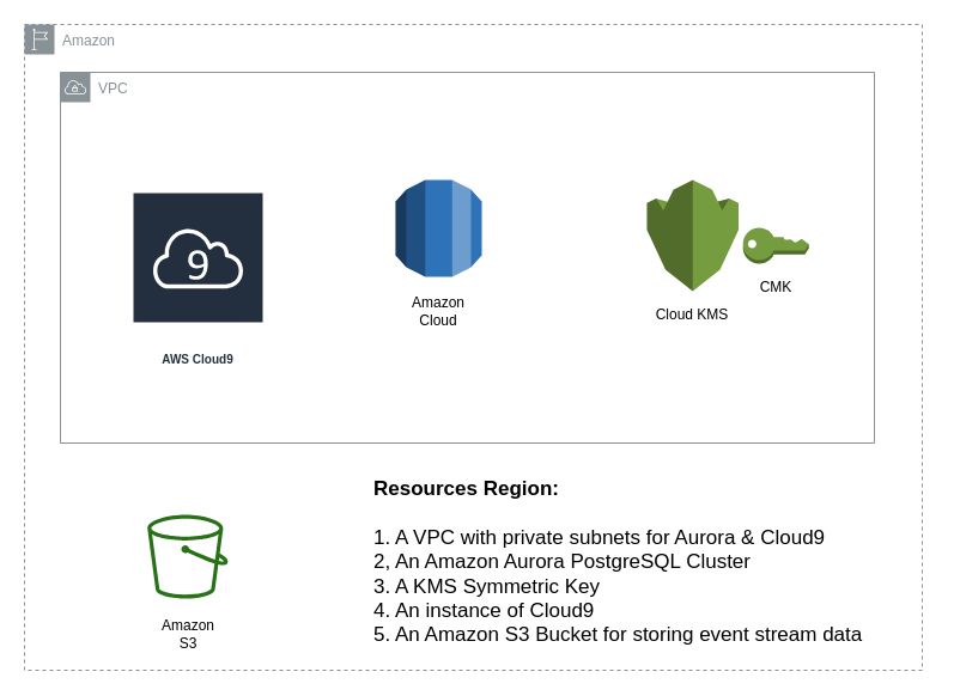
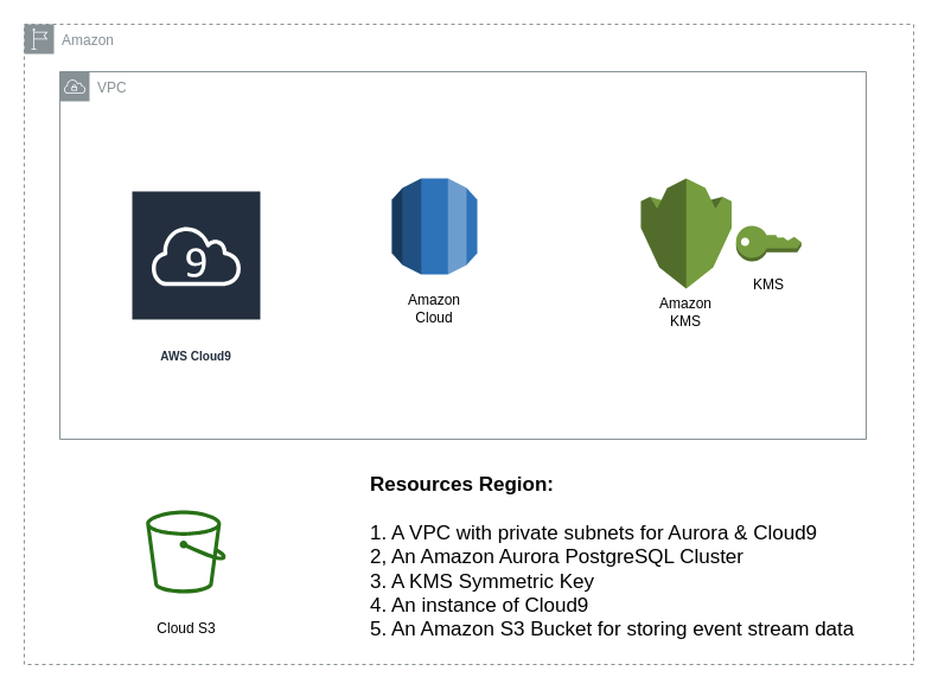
- <mxCell id="16" value="CMK" style="text;html=1;strokeColor=none;fillColor=none;align=center;verticalAlign=middle;whiteSpace=wrap;rounded=0;" parent="10" vertex="1"><mxGeometry x="72.75" y="70" width="70" height="40" as="geometry" /></mxCell>
+ <mxCell id="16" value="KMS" style="text;html=1;strokeColor=none;fillColor=none;align=center;verticalAlign=middle;whiteSpace=wrap;rounded=0;" parent="10" vertex="1"><mxGeometry x="72.75" y="70" width="70" height="40" as="geometry" /></mxCell>
- <mxCell id="13" value="Cloud KMS" style="text;html=1;strokeColor=none;fillColor=none;align=center;verticalAlign=middle;whiteSpace=wrap;rounded=0;" parent="11" vertex="1"><mxGeometry x="3" y="93" width="70" height="40" as="geometry" /></mxCell>
+ <mxCell id="13" value="Amazon KMS" style="text;html=1;strokeColor=none;fillColor=none;align=center;verticalAlign=middle;whiteSpace=wrap;rounded=0;" parent="11" vertex="1"><mxGeometry x="3" y="93" width="70" height="40" as="geometry" /></mxCell>
- <mxCell id="9" value="Amazon S3" style="text;html=1;strokeColor=none;fillColor=none;align=center;verticalAlign=middle;whiteSpace=wrap;rounded=0;" parent="7" vertex="1"><mxGeometry x="5" y="80" width="57.84" height="40" as="geometry" /></mxCell>
+ <mxCell id="9" value="Cloud S3" style="text;html=1;strokeColor=none;fillColor=none;align=center;verticalAlign=middle;whiteSpace=wrap;rounded=0;" parent="7" vertex="1"><mxGeometry x="5" y="80" width="57.84" height="40" as="geometry" /></mxCell>
